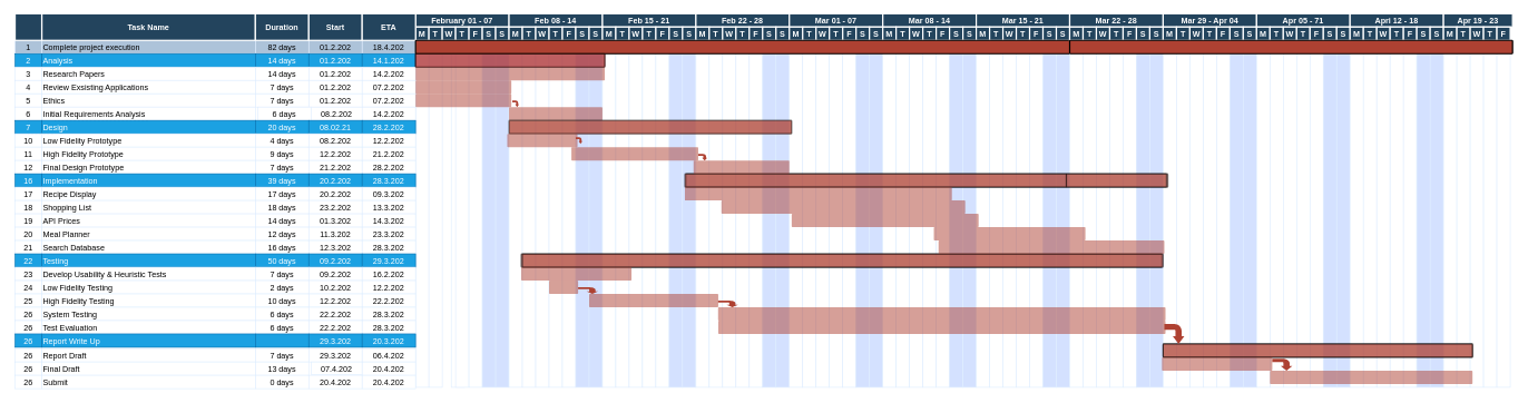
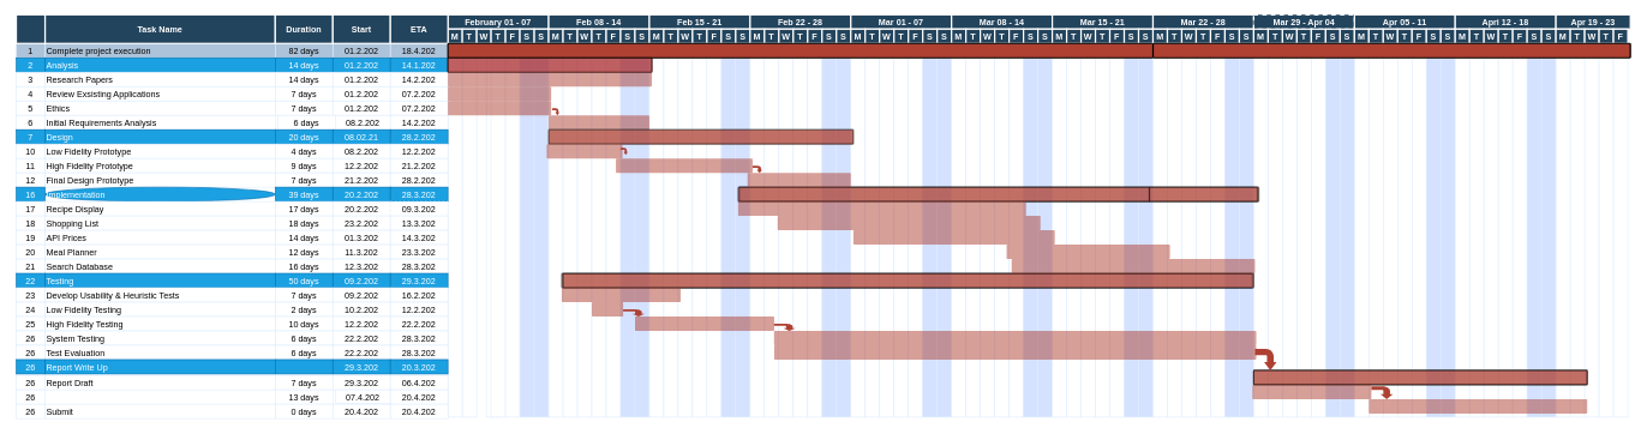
- <mxCell id="269" value="Mar 29 - Apr 04" style="fillColor=#23445D;strokeColor=#FFFFFF;strokeWidth=2;fontColor=#FFFFFF;fontStyle=1" vertex="1" parent="1"><mxGeometry x="1740.5" y="20" width="140" height="20" as="geometry" /></mxCell>
+ <mxCell id="269" value="Mar 29 - Apr 04" style="fillColor=#23445D;strokeColor=#FFFFFF;strokeWidth=2;fontColor=#FFFFFF;fontStyle=1;dashed=1;" vertex="1" parent="1"><mxGeometry x="1740.5" y="20" width="140" height="20" as="geometry" /></mxCell>
- <mxCell id="277" value="Apr 05 - 71" style="fillColor=#23445D;strokeColor=#FFFFFF;strokeWidth=2;fontColor=#FFFFFF;fontStyle=1" vertex="1" parent="1"><mxGeometry x="1880.5" y="20" width="140" height="20" as="geometry" /></mxCell>
+ <mxCell id="277" value="Apr 05 - 11" style="fillColor=#23445D;strokeColor=#FFFFFF;strokeWidth=2;fontColor=#FFFFFF;fontStyle=1" vertex="1" parent="1"><mxGeometry x="1880.5" y="20" width="140" height="20" as="geometry" /></mxCell>
- <mxCell id="55" value="Implementation" style="align=left;strokeColor=#006EAF;fillColor=#1ba1e2;fontColor=#ffffff;" parent="1" vertex="1"><mxGeometry x="60.5" y="260" width="320.0" height="20" as="geometry" /></mxCell>
+ <mxCell id="55" value="Implementation" style="ellipse;align=left;strokeColor=#006EAF;fillColor=#1ba1e2;fontColor=#ffffff;" parent="1" vertex="1"><mxGeometry x="60.5" y="260" width="320.0" height="20" as="geometry" /></mxCell>
- <mxCell id="63" value="09.3.202" style="strokeColor=#DEEDFF" parent="1" vertex="1"><mxGeometry x="540.5" y="280" width="80.0" height="20" as="geometry" /></mxCell>
+ <mxCell id="63" value="09.3.202" style="strokeColor=#DEEDFF;dashed=1;" parent="1" vertex="1"><mxGeometry x="540.5" y="280" width="80.0" height="20" as="geometry" /></mxCell>
- <mxCell id="346" value="Final Draft" style="align=left;strokeColor=#DEEDFF" vertex="1" parent="1"><mxGeometry x="60.5" y="542" width="320.0" height="20" as="geometry" /></mxCell>
